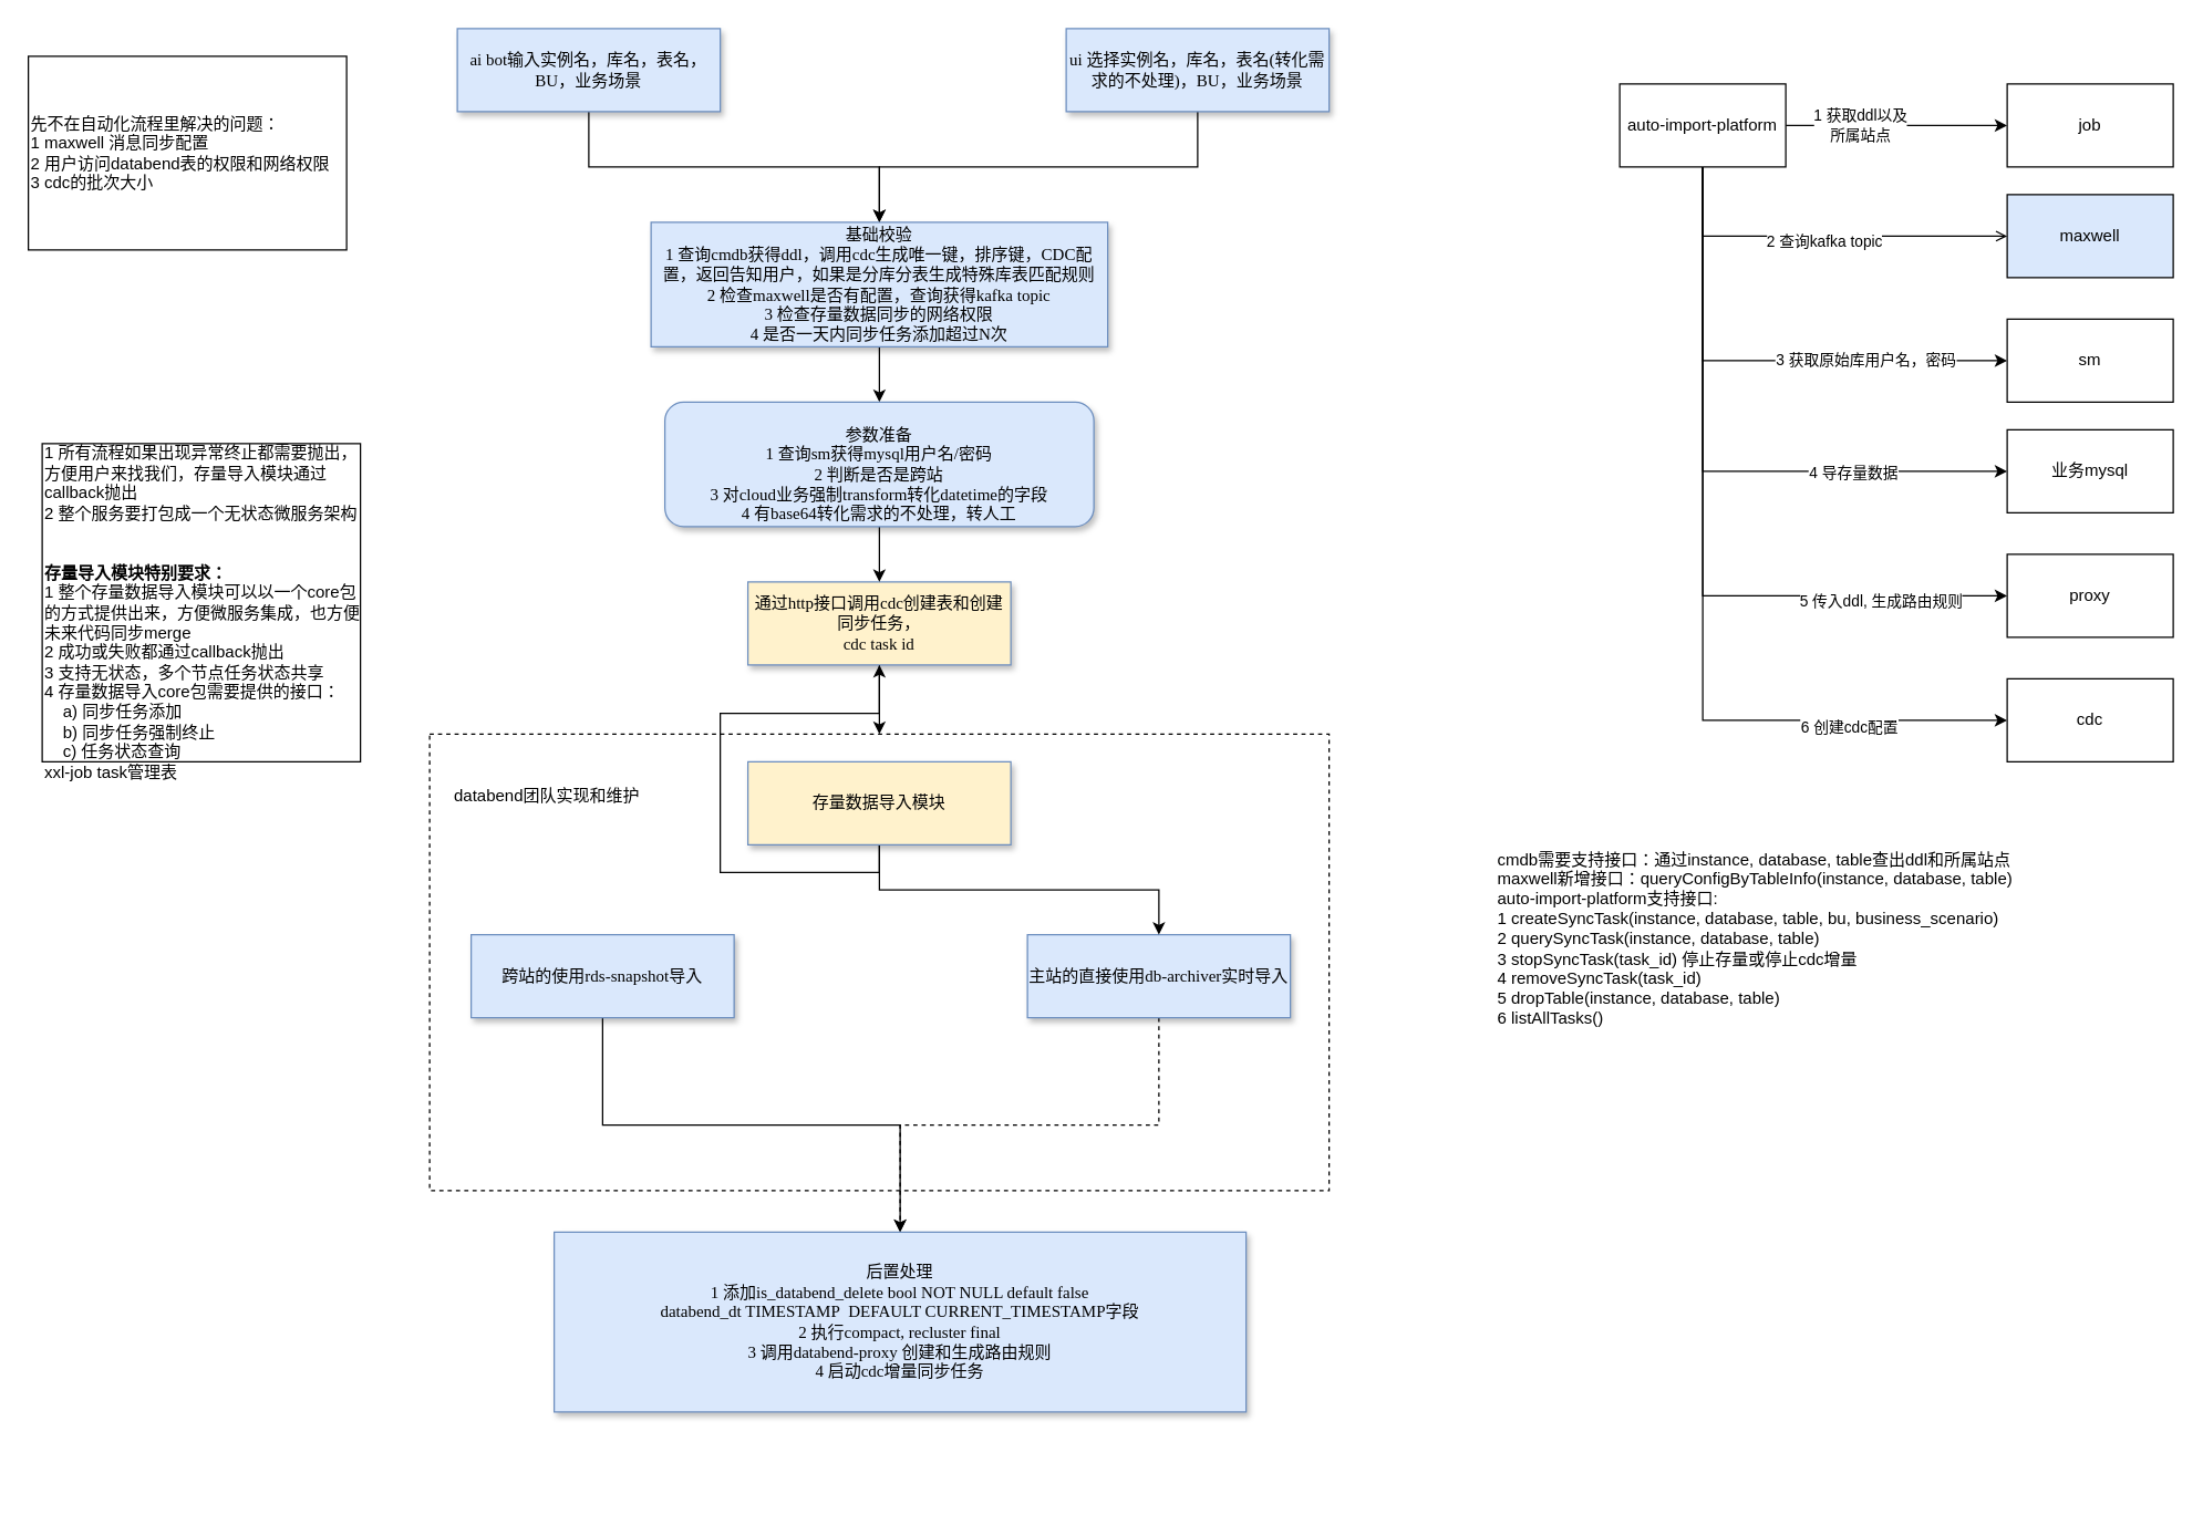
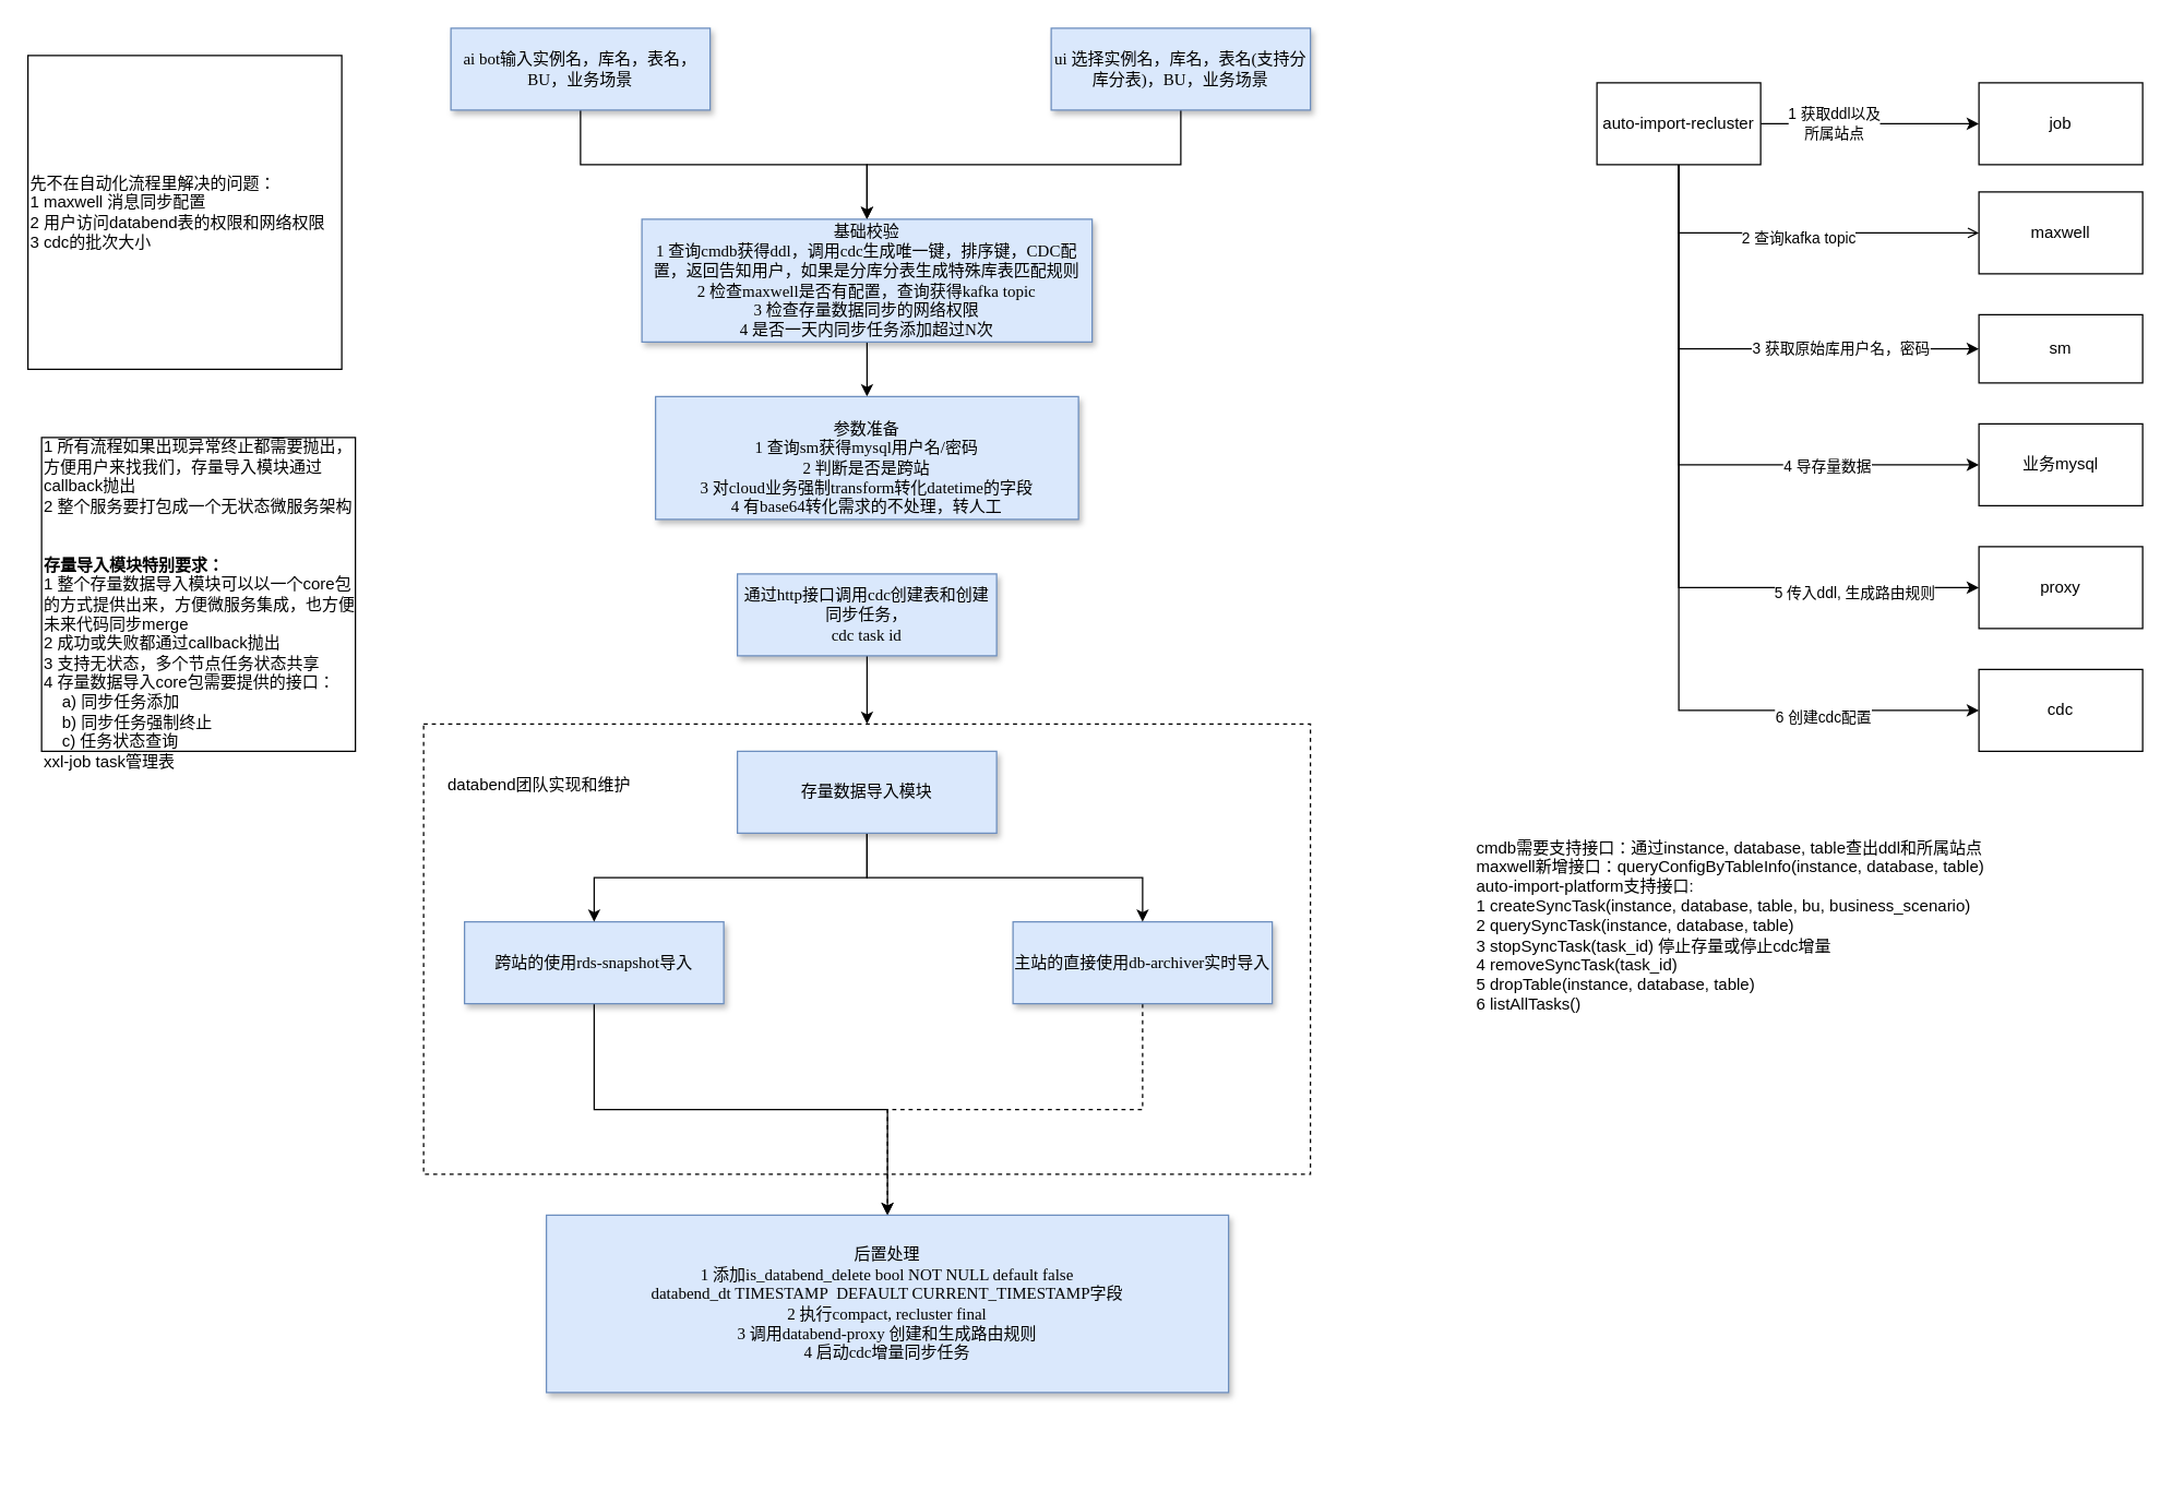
- <mxCell id="4" value="ui 选择实例名，库名，表名(转化需求的不处理)，BU，业务场景" style="rounded=0;whiteSpace=wrap;html=1;fillColor=#dae8fc;strokeColor=#6c8ebf;shadow=1;fontFamily=Tahoma;" parent="1" vertex="1"><mxGeometry x="770" y="20" width="190" height="60" as="geometry" /></mxCell>
+ <mxCell id="4" value="ui 选择实例名，库名，表名(支持分库分表)，BU，业务场景" style="rounded=0;whiteSpace=wrap;html=1;fillColor=#dae8fc;strokeColor=#6c8ebf;shadow=1;fontFamily=Tahoma;" parent="1" vertex="1"><mxGeometry x="770" y="20" width="190" height="60" as="geometry" /></mxCell>
- <mxCell id="37" value="auto-import-platform" style="rounded=0;whiteSpace=wrap;html=1;" vertex="1" parent="1"><mxGeometry x="1170" y="60" width="120" height="60" as="geometry" /></mxCell>
+ <mxCell id="37" value="auto-import-recluster" style="rounded=0;whiteSpace=wrap;html=1;" vertex="1" parent="1"><mxGeometry x="1170" y="60" width="120" height="60" as="geometry" /></mxCell>
- <mxCell id="17" value="先不在自动化流程里解决的问题：&lt;br&gt;1 maxwell 消息同步配置&lt;br&gt;2 用户访问databend表的权限和网络权限&lt;div&gt;3 cdc的批次大小&lt;/div&gt;" style="whiteSpace=wrap;html=1;aspect=fixed;align=left;" parent="1" vertex="1"><mxGeometry x="20" y="40" width="230" height="140" as="geometry" /></mxCell>
+ <mxCell id="17" value="先不在自动化流程里解决的问题：&lt;br&gt;1 maxwell 消息同步配置&lt;br&gt;2 用户访问databend表的权限和网络权限&lt;div&gt;3 cdc的批次大小&lt;/div&gt;" style="whiteSpace=wrap;html=1;aspect=fixed;align=left;" parent="1" vertex="1"><mxGeometry x="20" y="40" width="230" height="230" as="geometry" /></mxCell>
- <mxCell id="39" value="maxwell" style="rounded=0;whiteSpace=wrap;html=1;fillColor=#dae8fc;" vertex="1" parent="1"><mxGeometry x="1450" y="140" width="120" height="60" as="geometry" /></mxCell>
+ <mxCell id="39" value="maxwell" style="rounded=0;whiteSpace=wrap;html=1;" vertex="1" parent="1"><mxGeometry x="1450" y="140" width="120" height="60" as="geometry" /></mxCell>
- <mxCell id="42" value="sm" style="rounded=0;whiteSpace=wrap;html=1;" vertex="1" parent="1"><mxGeometry x="1450" y="230" width="120" height="60" as="geometry" /></mxCell>
+ <mxCell id="42" value="sm" style="rounded=0;whiteSpace=wrap;html=1;" vertex="1" parent="1"><mxGeometry x="1450" y="230" width="120" height="50" as="geometry" /></mxCell>
- <mxCell id="24" value="&lt;br&gt;参数准备&lt;br&gt;1 查询sm获得mysql用户名/密码&lt;br&gt;2 判断是否是跨站&lt;br&gt;3 对cloud业务强制transform转化datetime的字段&lt;div&gt;4 有base64转化需求的不处理，转人工&lt;/div&gt;" style="whiteSpace=wrap;html=1;fillColor=#dae8fc;strokeColor=#6c8ebf;shadow=1;fontFamily=Tahoma;rounded=1;" vertex="1" parent="1"><mxGeometry x="480" y="290" width="310" height="90" as="geometry" /></mxCell>
+ <mxCell id="24" value="&lt;br&gt;参数准备&lt;br&gt;1 查询sm获得mysql用户名/密码&lt;br&gt;2 判断是否是跨站&lt;br&gt;3 对cloud业务强制transform转化datetime的字段&lt;div&gt;4 有base64转化需求的不处理，转人工&lt;/div&gt;" style="rounded=0;whiteSpace=wrap;html=1;fillColor=#dae8fc;strokeColor=#6c8ebf;shadow=1;fontFamily=Tahoma;" vertex="1" parent="1"><mxGeometry x="480" y="290" width="310" height="90" as="geometry" /></mxCell>
- <mxCell id="23" style="edgeStyle=orthogonalEdgeStyle;rounded=0;orthogonalLoop=1;jettySize=auto;html=1;exitX=0.5;exitY=1;exitDx=0;exitDy=0;" edge="1" parent="1" source="24" target="10"><mxGeometry relative="1" as="geometry" /></mxCell>
- <mxCell id="10" value="通过http接口调用cdc创建表和创建同步任务，&lt;div&gt;cdc task id&lt;/div&gt;" style="rounded=0;whiteSpace=wrap;html=1;fillColor=#fff2cc;strokeColor=#6c8ebf;shadow=1;fontFamily=Tahoma;" parent="1" vertex="1"><mxGeometry x="540" y="420" width="190" height="60" as="geometry" /></mxCell>
+ <mxCell id="10" value="通过http接口调用cdc创建表和创建同步任务，&lt;div&gt;cdc task id&lt;/div&gt;" style="rounded=0;whiteSpace=wrap;html=1;fillColor=#dae8fc;strokeColor=#6c8ebf;shadow=1;fontFamily=Tahoma;" parent="1" vertex="1"><mxGeometry x="540" y="420" width="190" height="60" as="geometry" /></mxCell>
- <mxCell id="13" style="edgeStyle=orthogonalEdgeStyle;rounded=0;orthogonalLoop=1;jettySize=auto;html=1;exitX=0.5;exitY=1;exitDx=0;exitDy=0;" parent="1" source="15" target="10" edge="1"><mxGeometry relative="1" as="geometry" /></mxCell>
+ <mxCell id="13" style="edgeStyle=orthogonalEdgeStyle;rounded=0;orthogonalLoop=1;jettySize=auto;html=1;exitX=0.5;exitY=1;exitDx=0;exitDy=0;entryX=0.5;entryY=0;entryDx=0;entryDy=0;" parent="1" source="15" target="8" edge="1"><mxGeometry relative="1" as="geometry" /></mxCell>
- <mxCell id="15" value="存量数据导入模块" style="rounded=0;whiteSpace=wrap;html=1;fillColor=#fff2cc;strokeColor=#6c8ebf;shadow=1;fontFamily=Tahoma;" parent="1" vertex="1"><mxGeometry x="540" y="550" width="190" height="60" as="geometry" /></mxCell>
+ <mxCell id="15" value="存量数据导入模块" style="rounded=0;whiteSpace=wrap;html=1;fillColor=#dae8fc;strokeColor=#6c8ebf;shadow=1;fontFamily=Tahoma;" parent="1" vertex="1"><mxGeometry x="540" y="550" width="190" height="60" as="geometry" /></mxCell>
